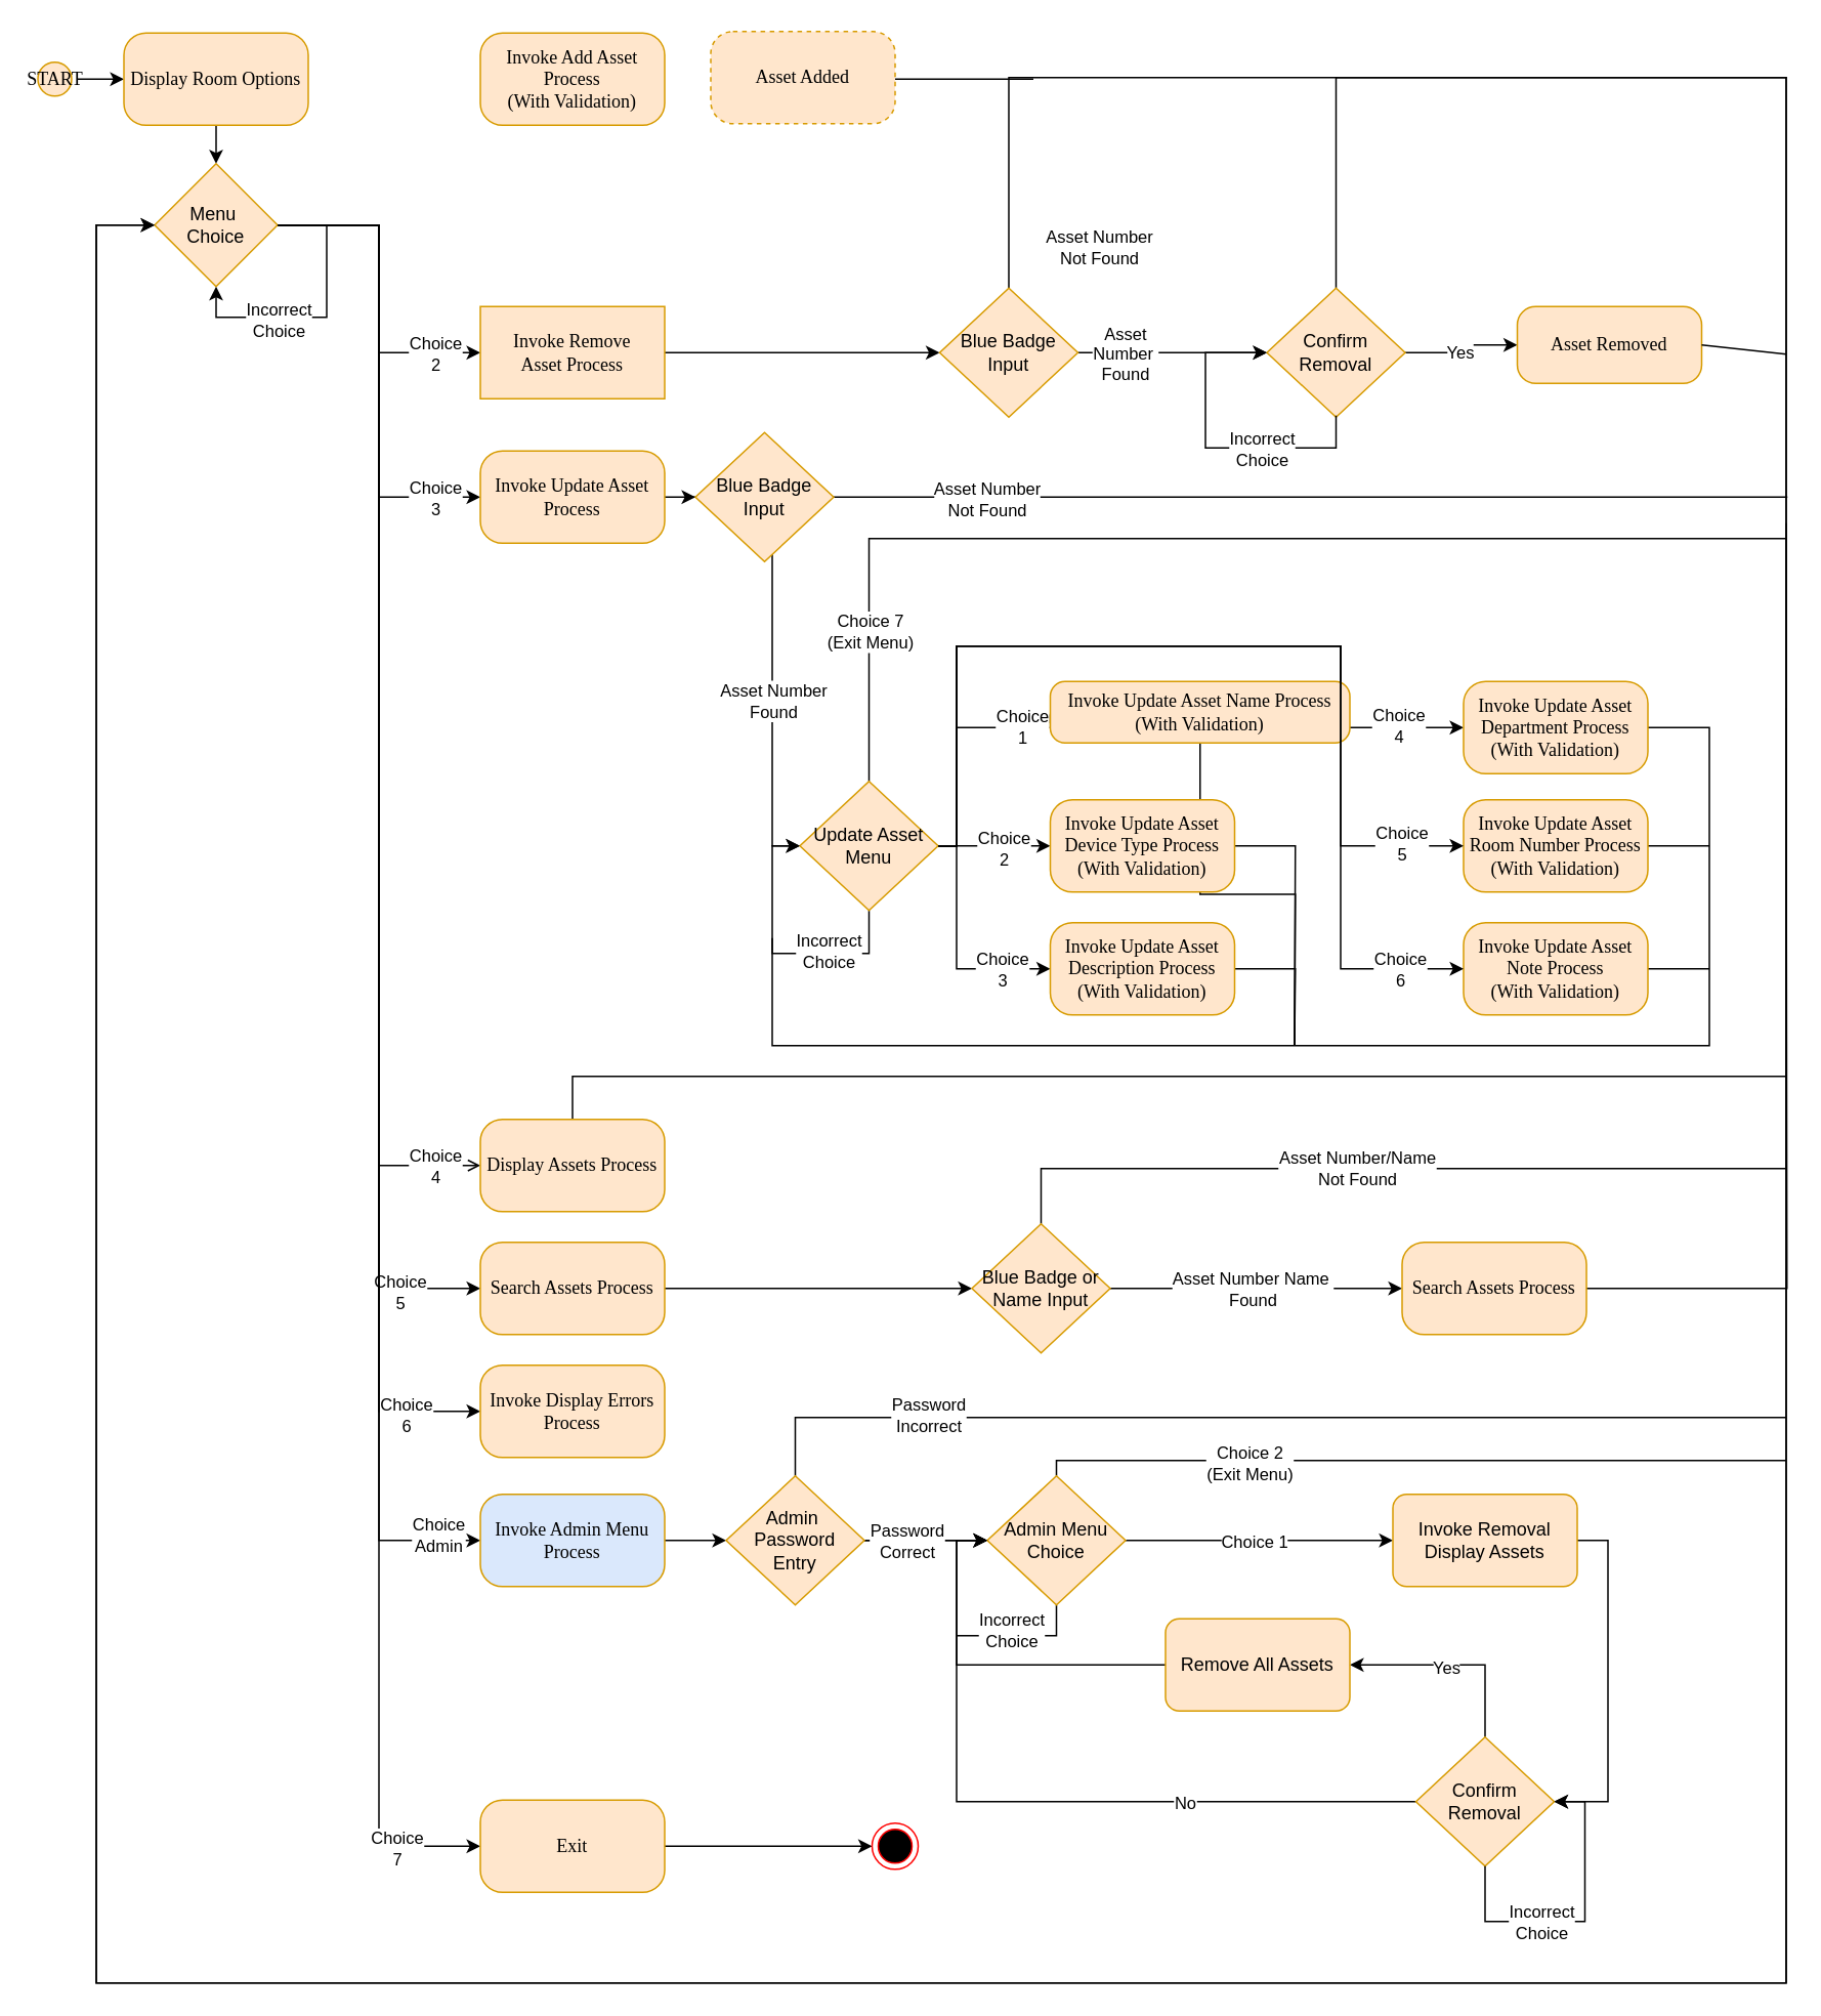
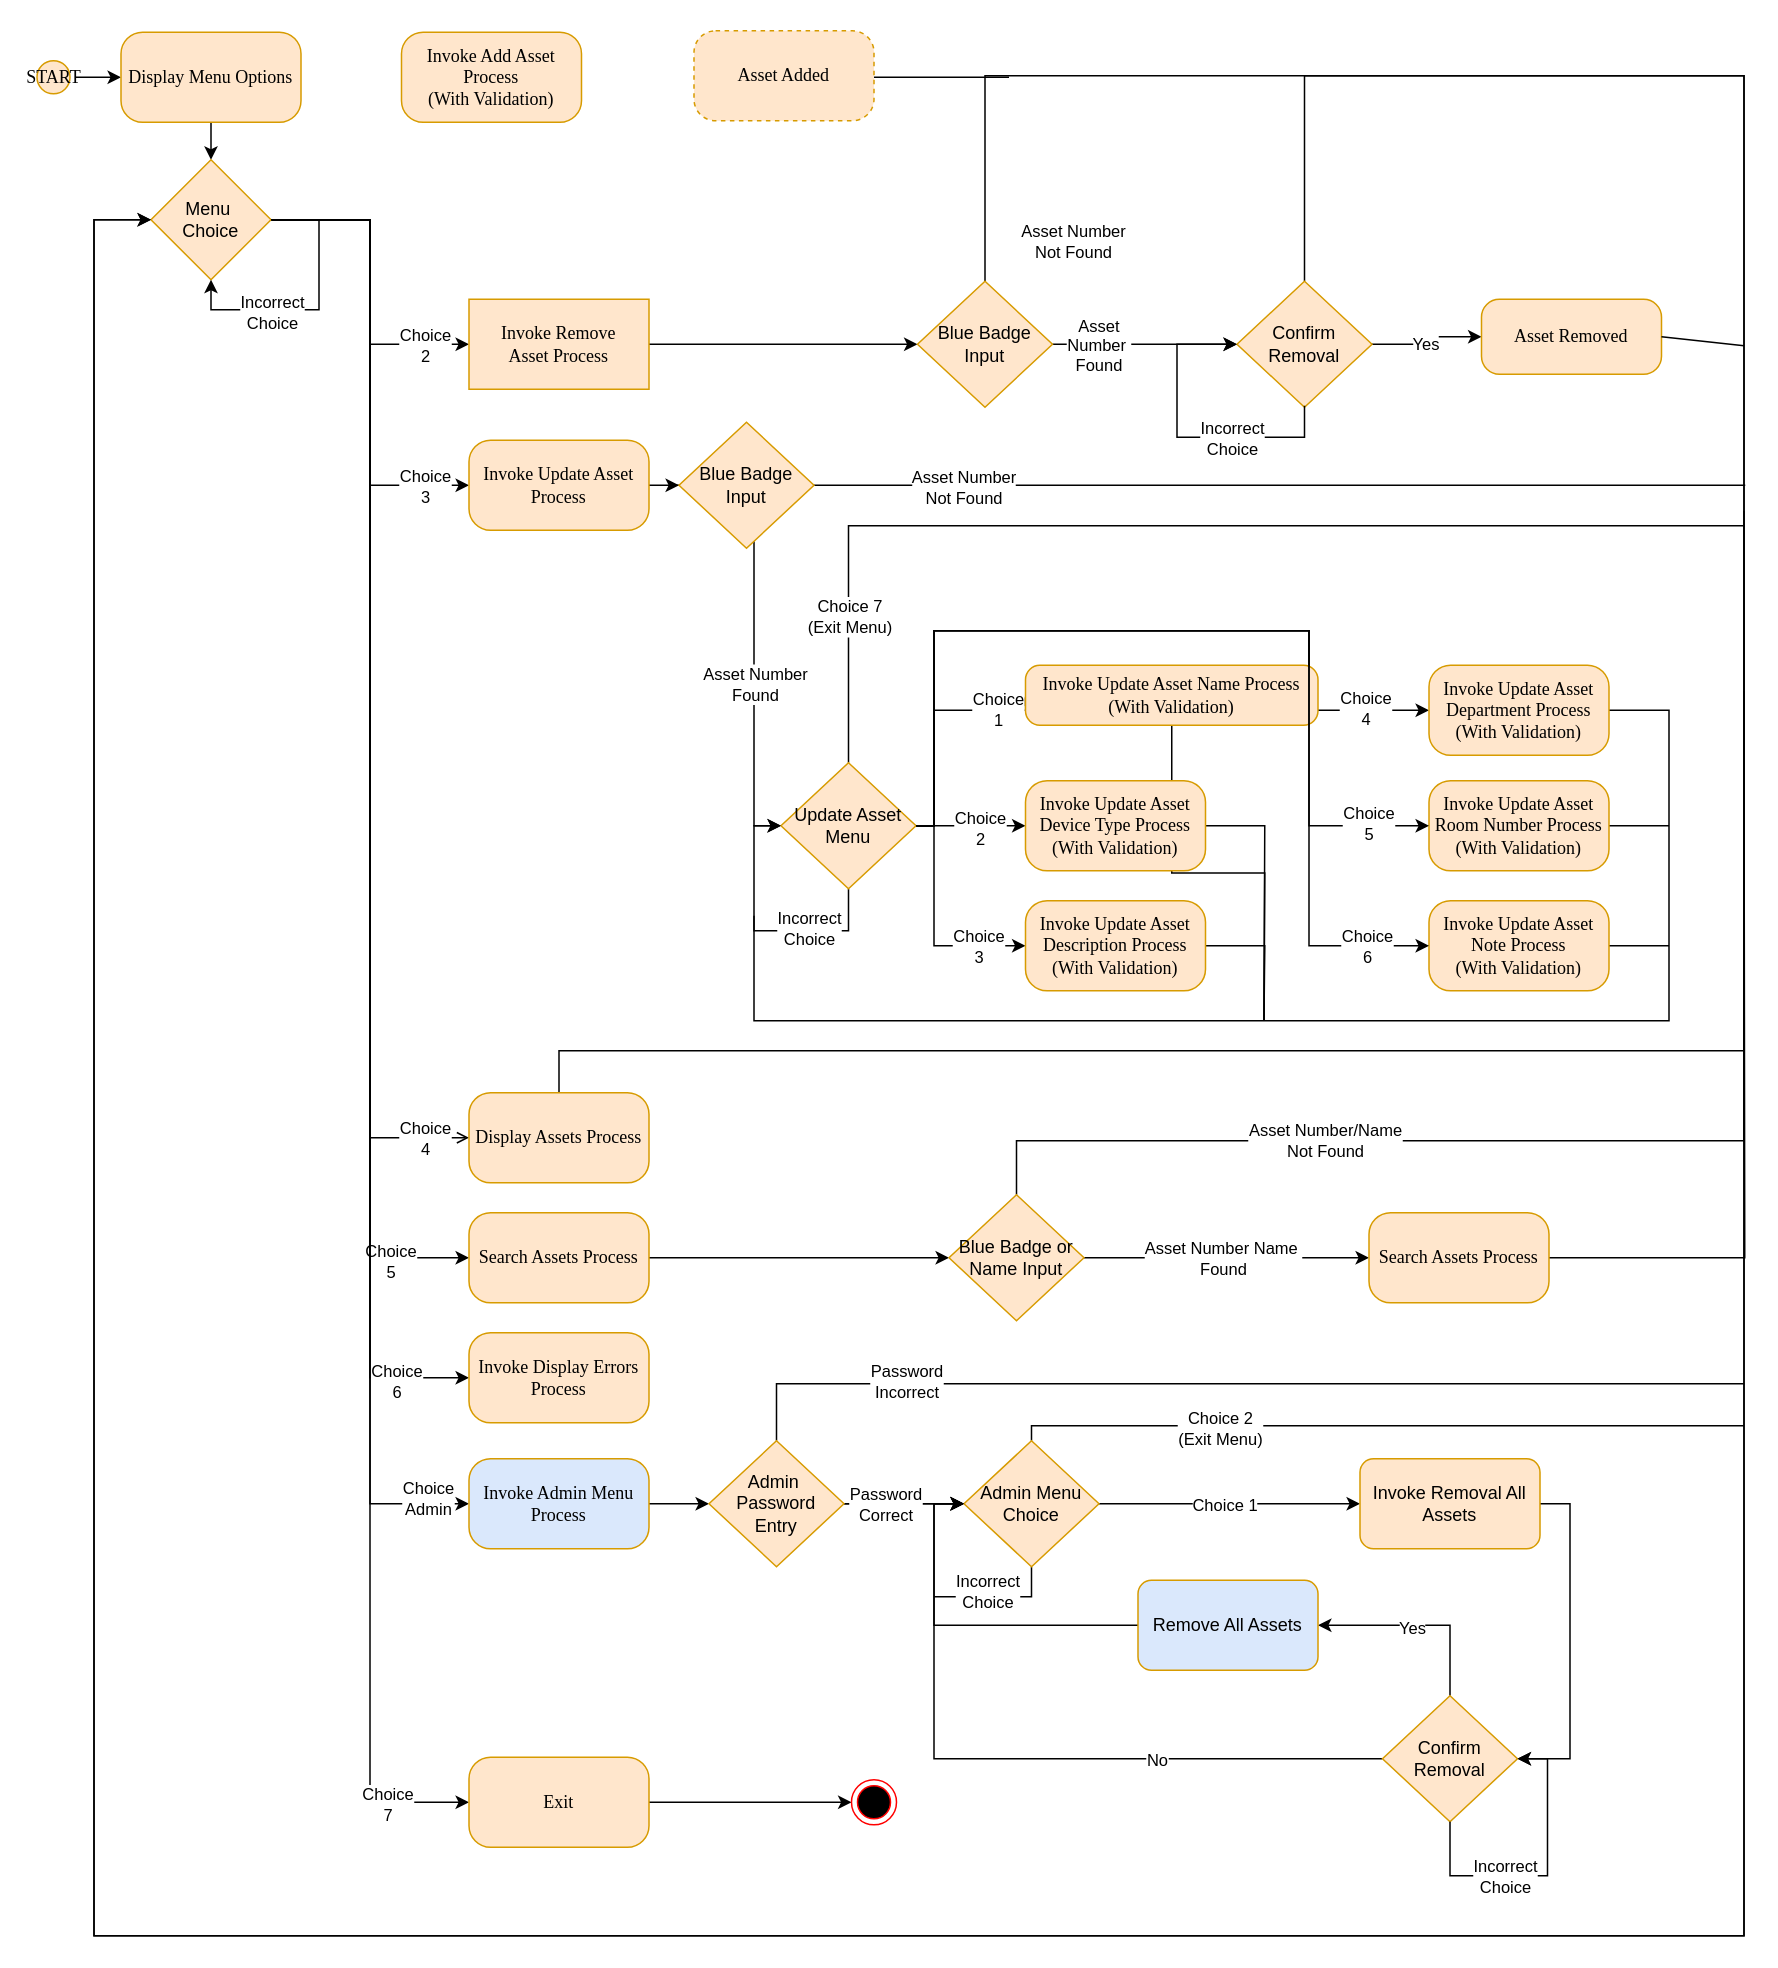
- <mxCell id="5" value="Display Room Options" style="rounded=1;whiteSpace=wrap;html=1;arcSize=24;fillColor=#ffe6cc;strokeColor=#d79b00;shadow=0;comic=0;labelBackgroundColor=none;fontFamily=Verdana;fontSize=12;align=center;" vertex="1" parent="1"><mxGeometry x="80" y="21" width="120" height="60" as="geometry" /></mxCell>
+ <mxCell id="5" value="Display Menu Options" style="rounded=1;whiteSpace=wrap;html=1;arcSize=24;fillColor=#ffe6cc;strokeColor=#d79b00;shadow=0;comic=0;labelBackgroundColor=none;fontFamily=Verdana;fontSize=12;align=center;" vertex="1" parent="1"><mxGeometry x="80" y="21" width="120" height="60" as="geometry" /></mxCell>
- <mxCell id="17" value="Invoke Add Asset Process&lt;div&gt;(With Validation)&lt;/div&gt;" style="rounded=1;whiteSpace=wrap;html=1;arcSize=24;fillColor=#ffe6cc;strokeColor=#d79b00;shadow=0;comic=0;labelBackgroundColor=none;fontFamily=Verdana;fontSize=12;align=center;" vertex="1" parent="1"><mxGeometry x="312" y="21" width="120" height="60" as="geometry" /></mxCell>
+ <mxCell id="17" value="Invoke Add Asset Process&lt;div&gt;(With Validation)&lt;/div&gt;" style="rounded=1;whiteSpace=wrap;html=1;arcSize=24;fillColor=#ffe6cc;strokeColor=#d79b00;shadow=0;comic=0;labelBackgroundColor=none;fontFamily=Verdana;fontSize=12;align=center;" vertex="1" parent="1"><mxGeometry x="267" y="21" width="120" height="60" as="geometry" /></mxCell>
- <mxCell id="76" value="Invoke Removal Display Assets" style="rounded=1;whiteSpace=wrap;html=1;fillColor=#ffe6cc;strokeColor=#d79b00;" vertex="1" parent="1"><mxGeometry x="906" y="972" width="120" height="60" as="geometry" /></mxCell>
+ <mxCell id="76" value="Invoke Removal All Assets" style="rounded=1;whiteSpace=wrap;html=1;fillColor=#ffe6cc;strokeColor=#d79b00;" vertex="1" parent="1"><mxGeometry x="906" y="972" width="120" height="60" as="geometry" /></mxCell>
- <mxCell id="83" value="Remove All Assets" style="rounded=1;whiteSpace=wrap;html=1;fillColor=#ffe6cc;strokeColor=#d79b00;" vertex="1" parent="1"><mxGeometry x="758" y="1053" width="120" height="60" as="geometry" /></mxCell>
+ <mxCell id="83" value="Remove All Assets" style="rounded=1;whiteSpace=wrap;html=1;fillColor=#dae8fc;strokeColor=#d79b00;" vertex="1" parent="1"><mxGeometry x="758" y="1053" width="120" height="60" as="geometry" /></mxCell>
